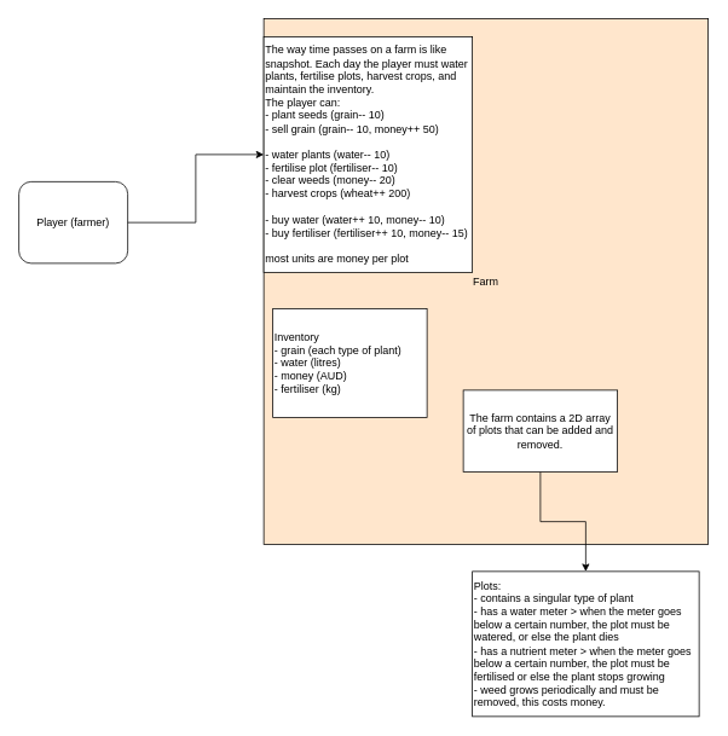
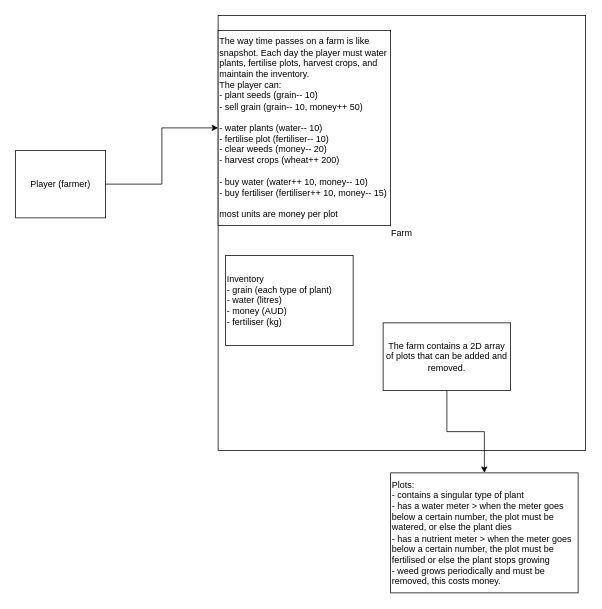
- <mxCell id="2" value="Player (farmer)" style="whiteSpace=wrap;html=1;rounded=1;" vertex="1" parent="1"><mxGeometry x="20" y="200" width="120" height="90" as="geometry" /></mxCell>
+ <mxCell id="2" value="Player (farmer)" style="rounded=0;whiteSpace=wrap;html=1;" vertex="1" parent="1"><mxGeometry x="20" y="200" width="120" height="90" as="geometry" /></mxCell>
- <mxCell id="4" value="Farm" style="rounded=0;whiteSpace=wrap;html=1;fillColor=#ffe6cc;" vertex="1" parent="1"><mxGeometry x="290" y="20" width="490" height="580" as="geometry" /></mxCell>
+ <mxCell id="4" value="Farm" style="rounded=0;whiteSpace=wrap;html=1;" vertex="1" parent="1"><mxGeometry x="290" y="20" width="490" height="580" as="geometry" /></mxCell>
